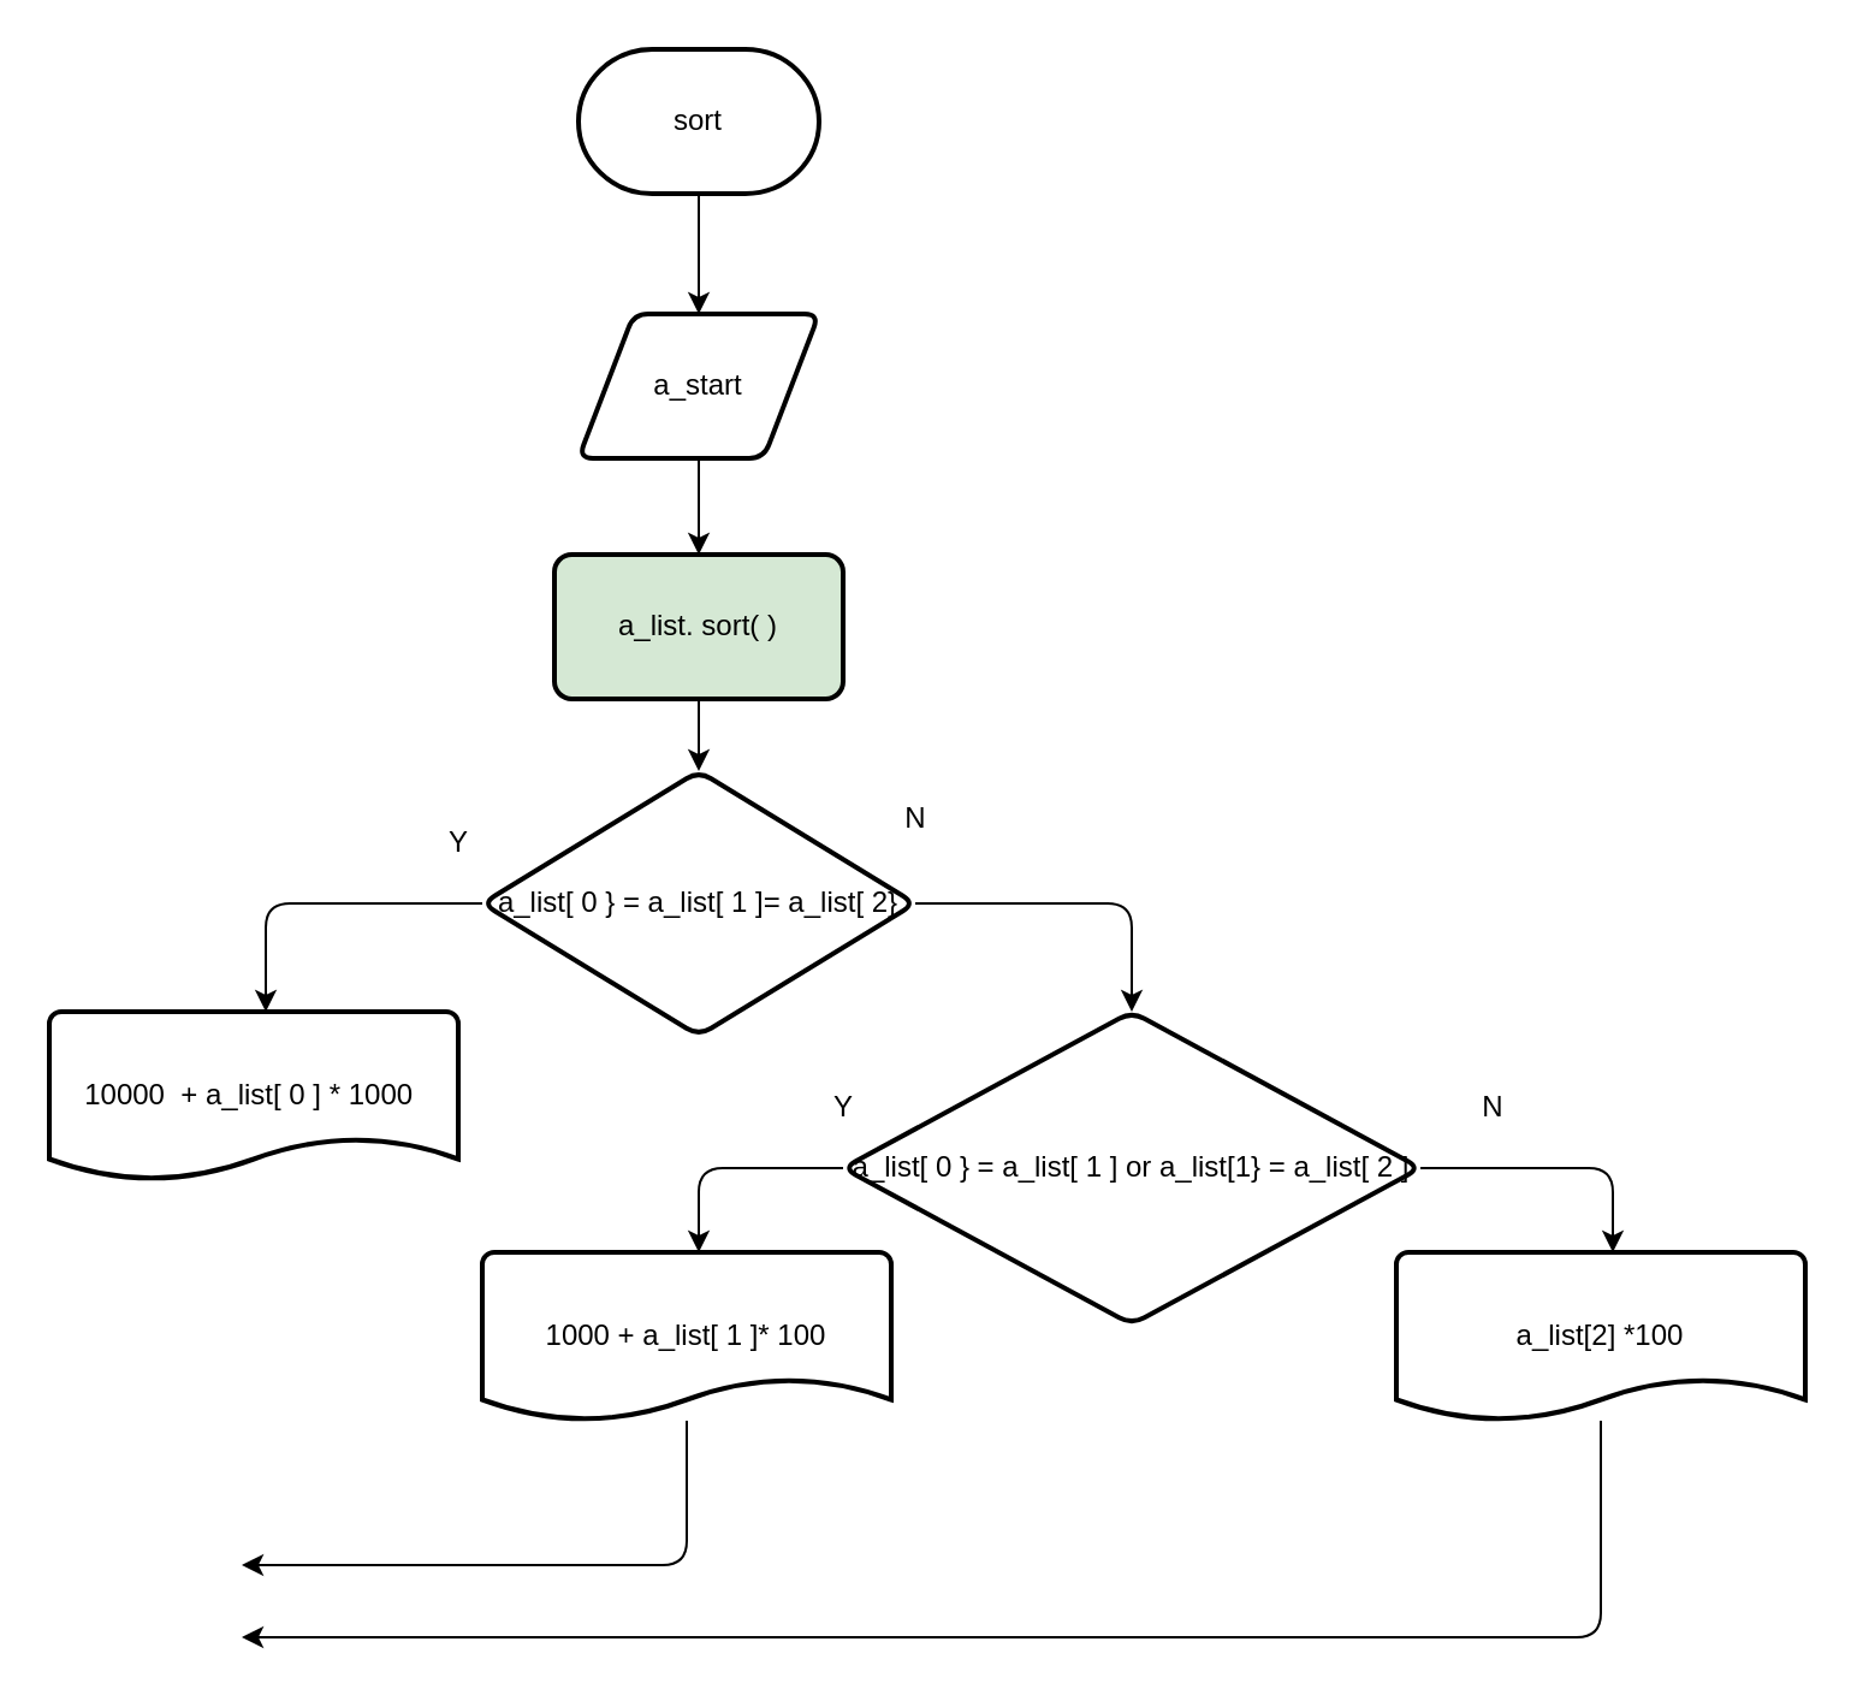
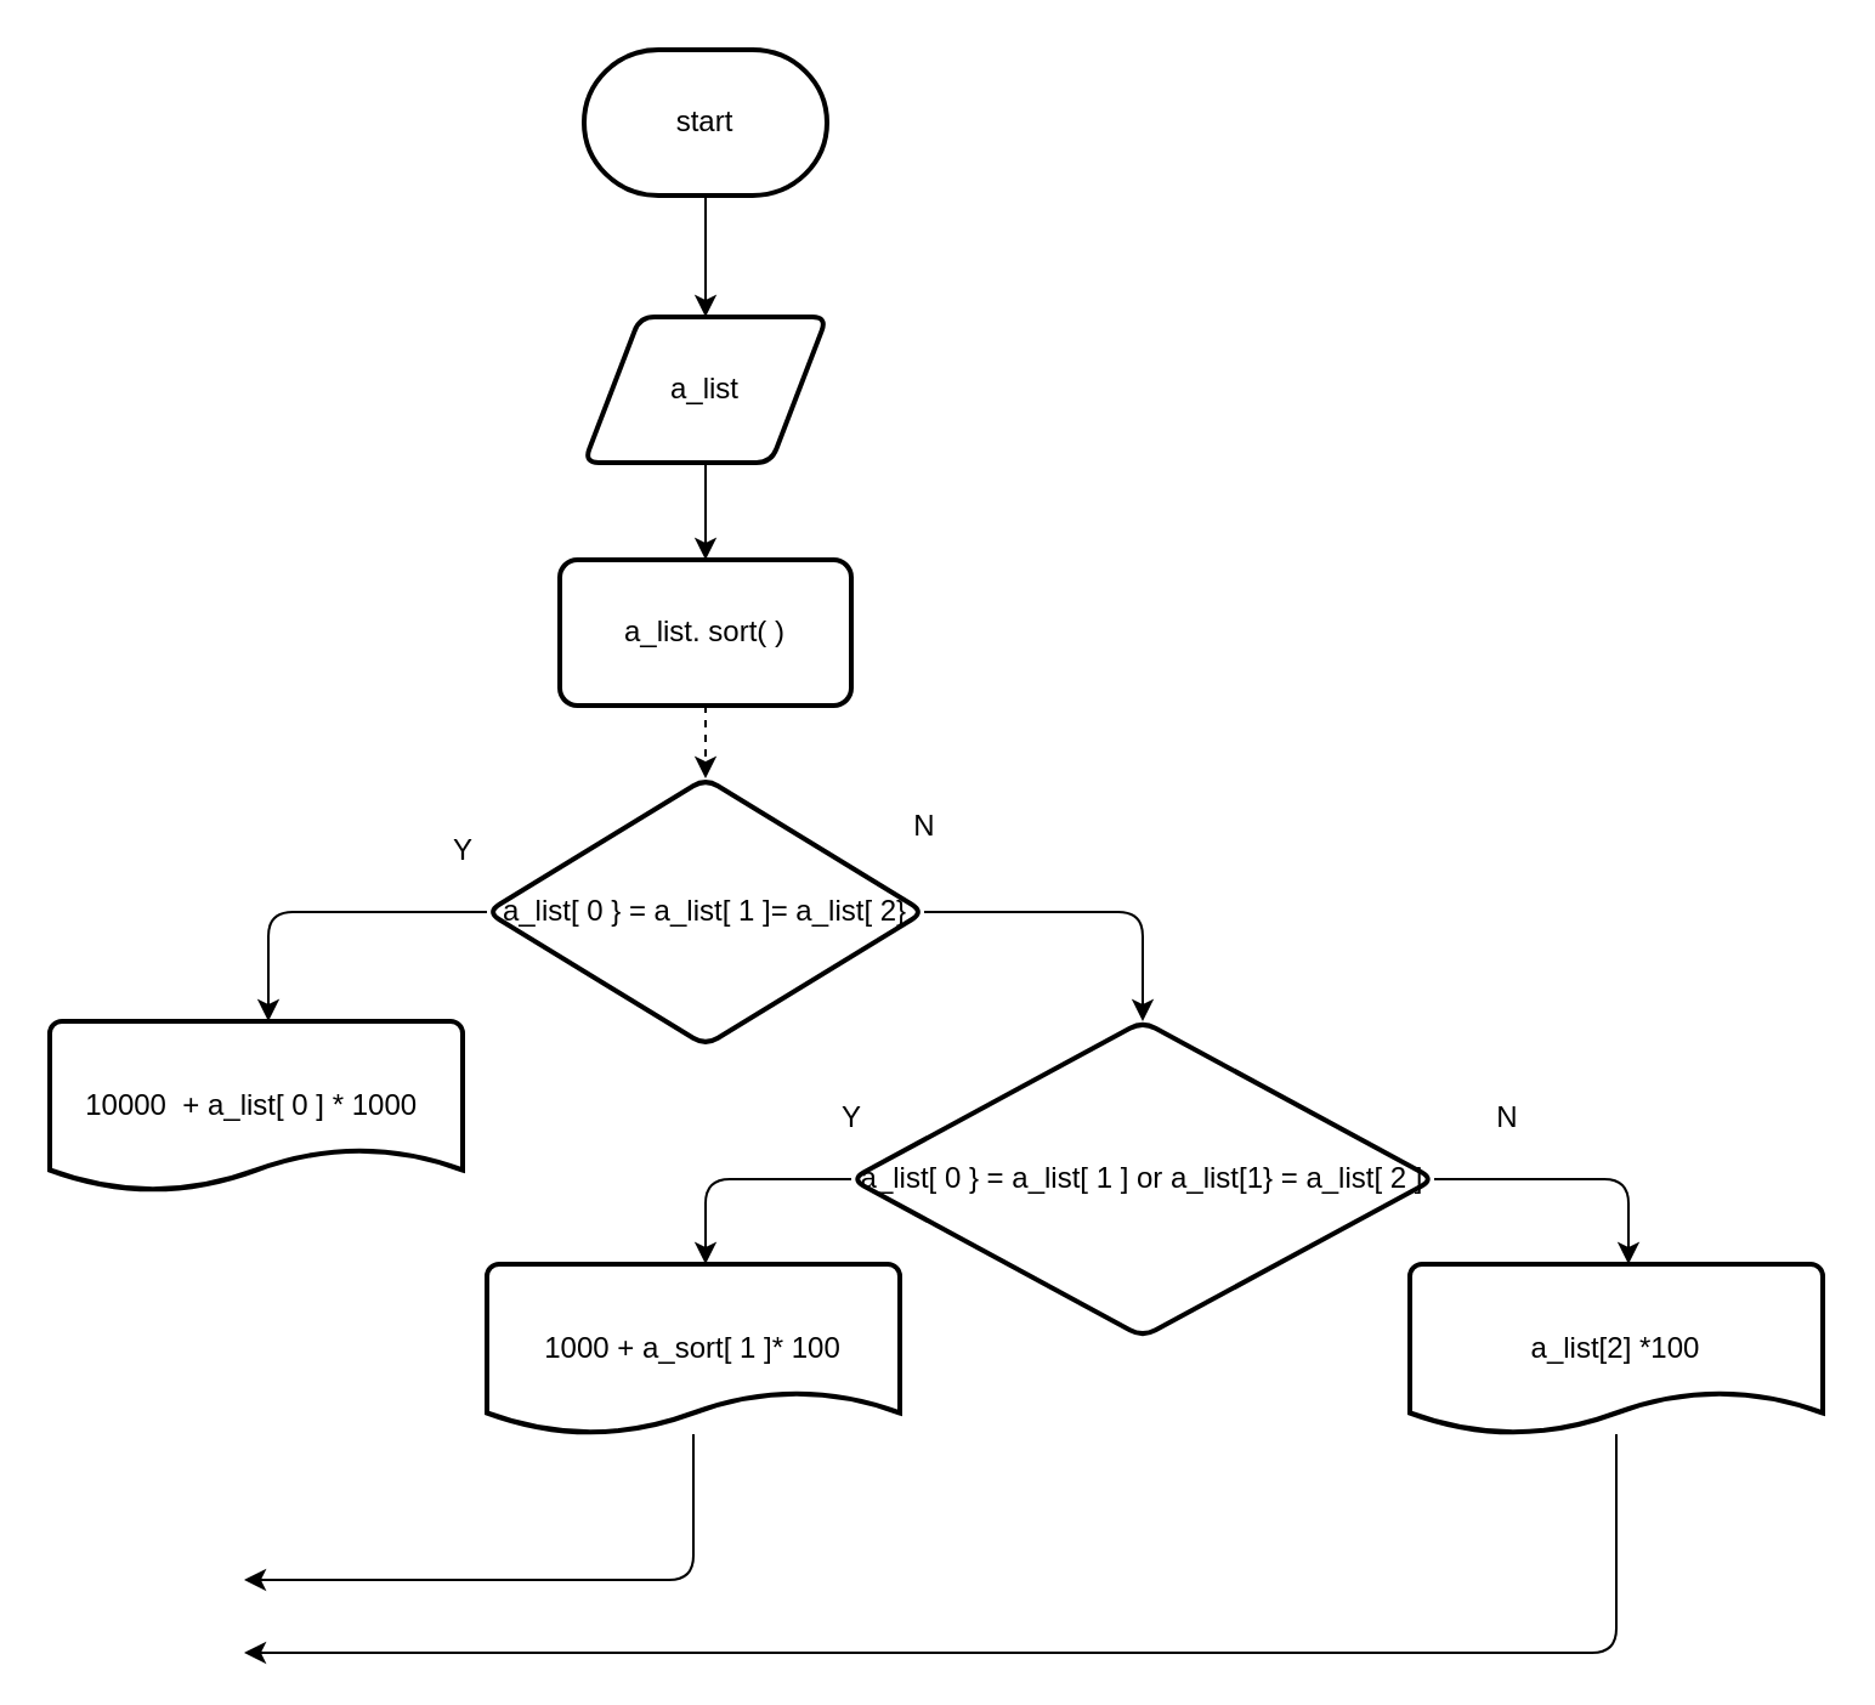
- <mxCell id="3" value="sort" style="strokeWidth=2;html=1;shape=mxgraph.flowchart.terminator;whiteSpace=wrap;" vertex="1" parent="1"><mxGeometry x="240" y="20" width="100" height="60" as="geometry" /></mxCell>
+ <mxCell id="3" value="start" style="strokeWidth=2;html=1;shape=mxgraph.flowchart.terminator;whiteSpace=wrap;" vertex="1" parent="1"><mxGeometry x="240" y="20" width="100" height="60" as="geometry" /></mxCell>
- <mxCell id="5" value="a_start" style="shape=parallelogram;html=1;strokeWidth=2;perimeter=parallelogramPerimeter;whiteSpace=wrap;rounded=1;arcSize=12;size=0.23;" vertex="1" parent="1"><mxGeometry x="240" y="130" width="100" height="60" as="geometry" /></mxCell>
+ <mxCell id="5" value="a_list" style="shape=parallelogram;html=1;strokeWidth=2;perimeter=parallelogramPerimeter;whiteSpace=wrap;rounded=1;arcSize=12;size=0.23;" vertex="1" parent="1"><mxGeometry x="240" y="130" width="100" height="60" as="geometry" /></mxCell>
- <mxCell id="7" value="a_list. sort( )" style="rounded=1;whiteSpace=wrap;html=1;strokeWidth=2;arcSize=12;fillColor=#d5e8d4;" vertex="1" parent="1"><mxGeometry x="230" y="230" width="120" height="60" as="geometry" /></mxCell>
+ <mxCell id="7" value="a_list. sort( )" style="rounded=1;whiteSpace=wrap;html=1;strokeWidth=2;arcSize=12;" vertex="1" parent="1"><mxGeometry x="230" y="230" width="120" height="60" as="geometry" /></mxCell>
- <mxCell id="6" value="" style="edgeStyle=none;html=1;" edge="1" parent="1" source="7" target="10"><mxGeometry relative="1" as="geometry" /></mxCell>
+ <mxCell id="6" value="" style="edgeStyle=none;html=1;dashed=1;" edge="1" parent="1" source="7" target="10"><mxGeometry relative="1" as="geometry" /></mxCell>
- <mxCell id="20" value="1000 + a_list[ 1 ]* 100" style="strokeWidth=2;html=1;shape=mxgraph.flowchart.document2;whiteSpace=wrap;size=0.25;" vertex="1" parent="1"><mxGeometry x="200" y="520" width="170" height="70" as="geometry" /></mxCell>
+ <mxCell id="20" value="1000 + a_sort[ 1 ]* 100" style="strokeWidth=2;html=1;shape=mxgraph.flowchart.document2;whiteSpace=wrap;size=0.25;" vertex="1" parent="1"><mxGeometry x="200" y="520" width="170" height="70" as="geometry" /></mxCell>
